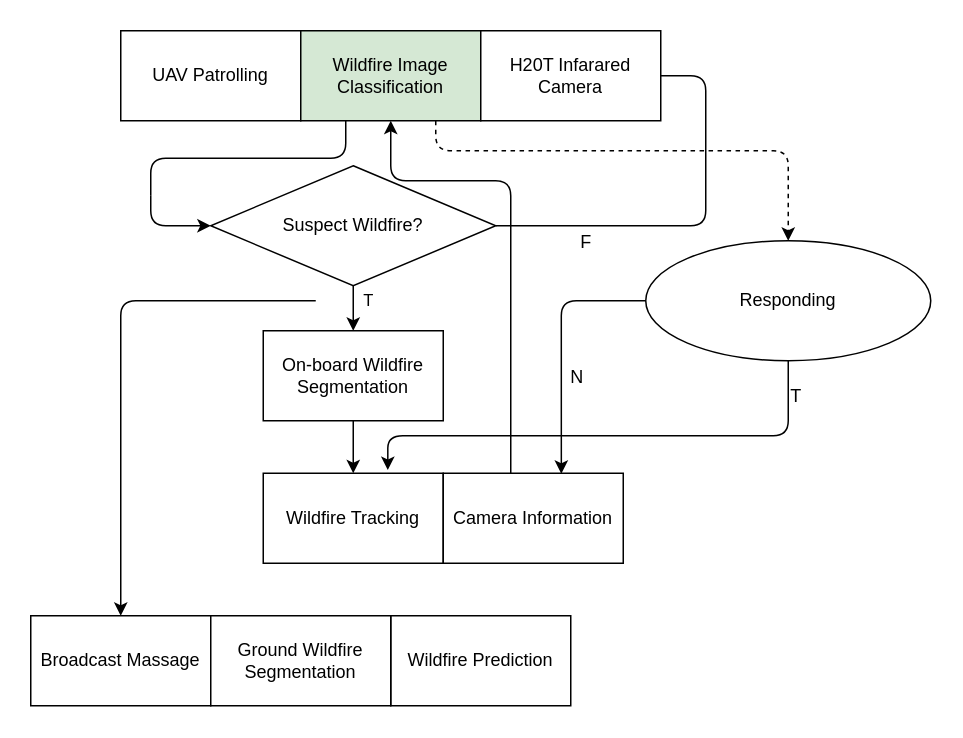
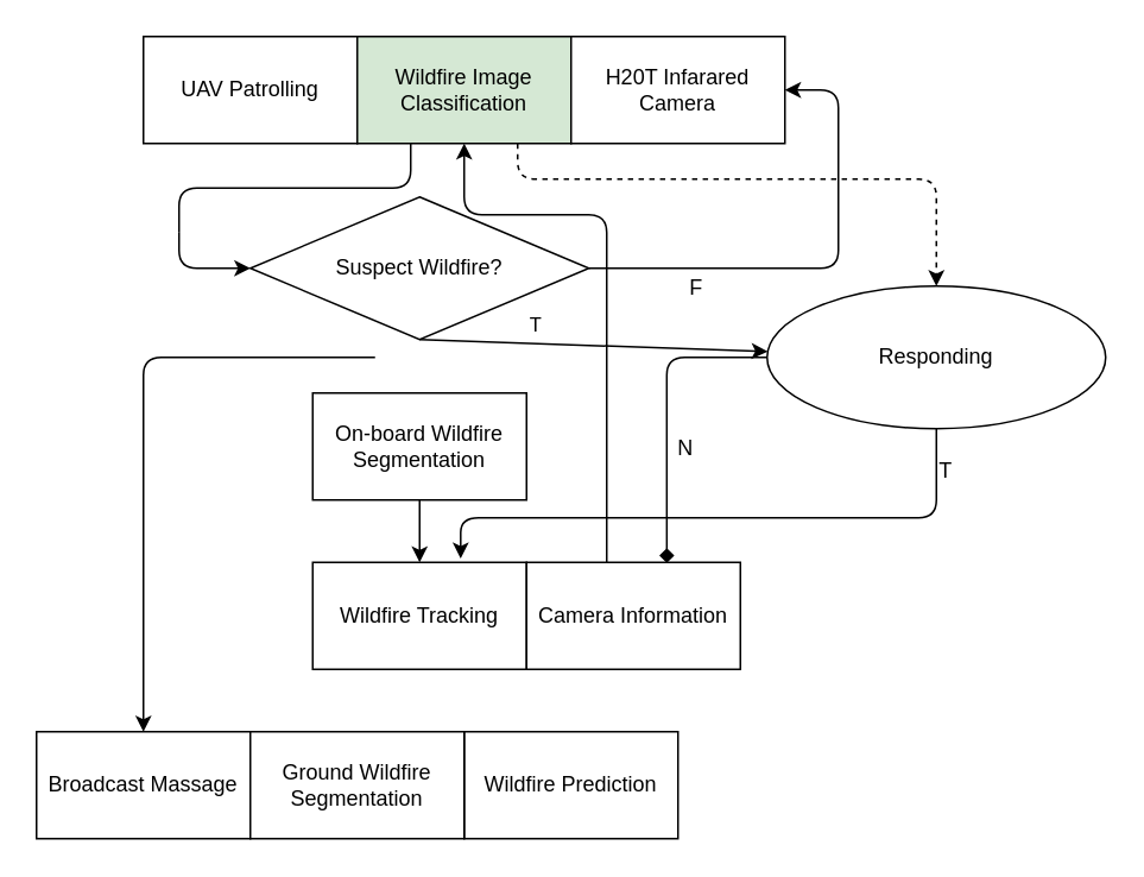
- <mxCell id="8" value="" style="edgeStyle=elbowEdgeStyle;elbow=horizontal;endArrow=none;html=1;exitX=1;exitY=0.5;exitDx=0;exitDy=0;entryX=1;entryY=0.5;entryDx=0;entryDy=0;jumpStyle=arc;" parent="1" source="2" target="6" edge="1"><mxGeometry width="50" height="50" relative="1" as="geometry"><mxPoint x="460" y="200" as="sourcePoint" /><mxPoint x="510" y="150" as="targetPoint" /><Array as="points"><mxPoint x="470" y="100" /><mxPoint x="510" y="120" /></Array></mxGeometry></mxCell>
+ <mxCell id="8" value="" style="edgeStyle=elbowEdgeStyle;elbow=horizontal;endArrow=classic;html=1;exitX=1;exitY=0.5;exitDx=0;exitDy=0;entryX=1;entryY=0.5;entryDx=0;entryDy=0;jumpStyle=arc;" parent="1" source="2" target="6" edge="1"><mxGeometry width="50" height="50" relative="1" as="geometry"><mxPoint x="460" y="200" as="sourcePoint" /><mxPoint x="510" y="150" as="targetPoint" /><Array as="points"><mxPoint x="470" y="100" /><mxPoint x="510" y="120" /></Array></mxGeometry></mxCell>
- <mxCell id="7" value="T" style="endArrow=classic;html=1;entryX=0.5;entryY=0;entryDx=0;entryDy=0;exitX=0.5;exitY=1;exitDx=0;exitDy=0;" parent="1" source="2" target="11" edge="1"><mxGeometry x="-0.333" y="10" width="50" height="50" relative="1" as="geometry"><mxPoint x="280" y="200" as="sourcePoint" /><mxPoint x="480" y="190" as="targetPoint" /><mxPoint as="offset" /></mxGeometry></mxCell>
+ <mxCell id="7" value="T" style="endArrow=classic;html=1;exitX=0.5;exitY=1;exitDx=0;exitDy=0;" parent="1" source="2" target="19" edge="1"><mxGeometry x="-0.333" y="10" width="50" height="50" relative="1" as="geometry"><mxPoint x="280" y="200" as="sourcePoint" /><mxPoint x="480" y="190" as="targetPoint" /><mxPoint as="offset" /></mxGeometry></mxCell>
- <mxCell id="28" value="" style="edgeStyle=segmentEdgeStyle;endArrow=classic;html=1;exitX=0;exitY=0.5;exitDx=0;exitDy=0;entryX=0.656;entryY=0.006;entryDx=0;entryDy=0;entryPerimeter=0;" parent="1" source="19" target="20" edge="1"><mxGeometry width="50" height="50" relative="1" as="geometry"><mxPoint x="380" y="270" as="sourcePoint" /><mxPoint x="430" y="220" as="targetPoint" /></mxGeometry></mxCell>
+ <mxCell id="28" value="" style="edgeStyle=segmentEdgeStyle;endArrow=diamond;html=1;exitX=0;exitY=0.5;exitDx=0;exitDy=0;entryX=0.656;entryY=0.006;entryDx=0;entryDy=0;entryPerimeter=0;" parent="1" source="19" target="20" edge="1"><mxGeometry width="50" height="50" relative="1" as="geometry"><mxPoint x="380" y="270" as="sourcePoint" /><mxPoint x="430" y="220" as="targetPoint" /></mxGeometry></mxCell>
